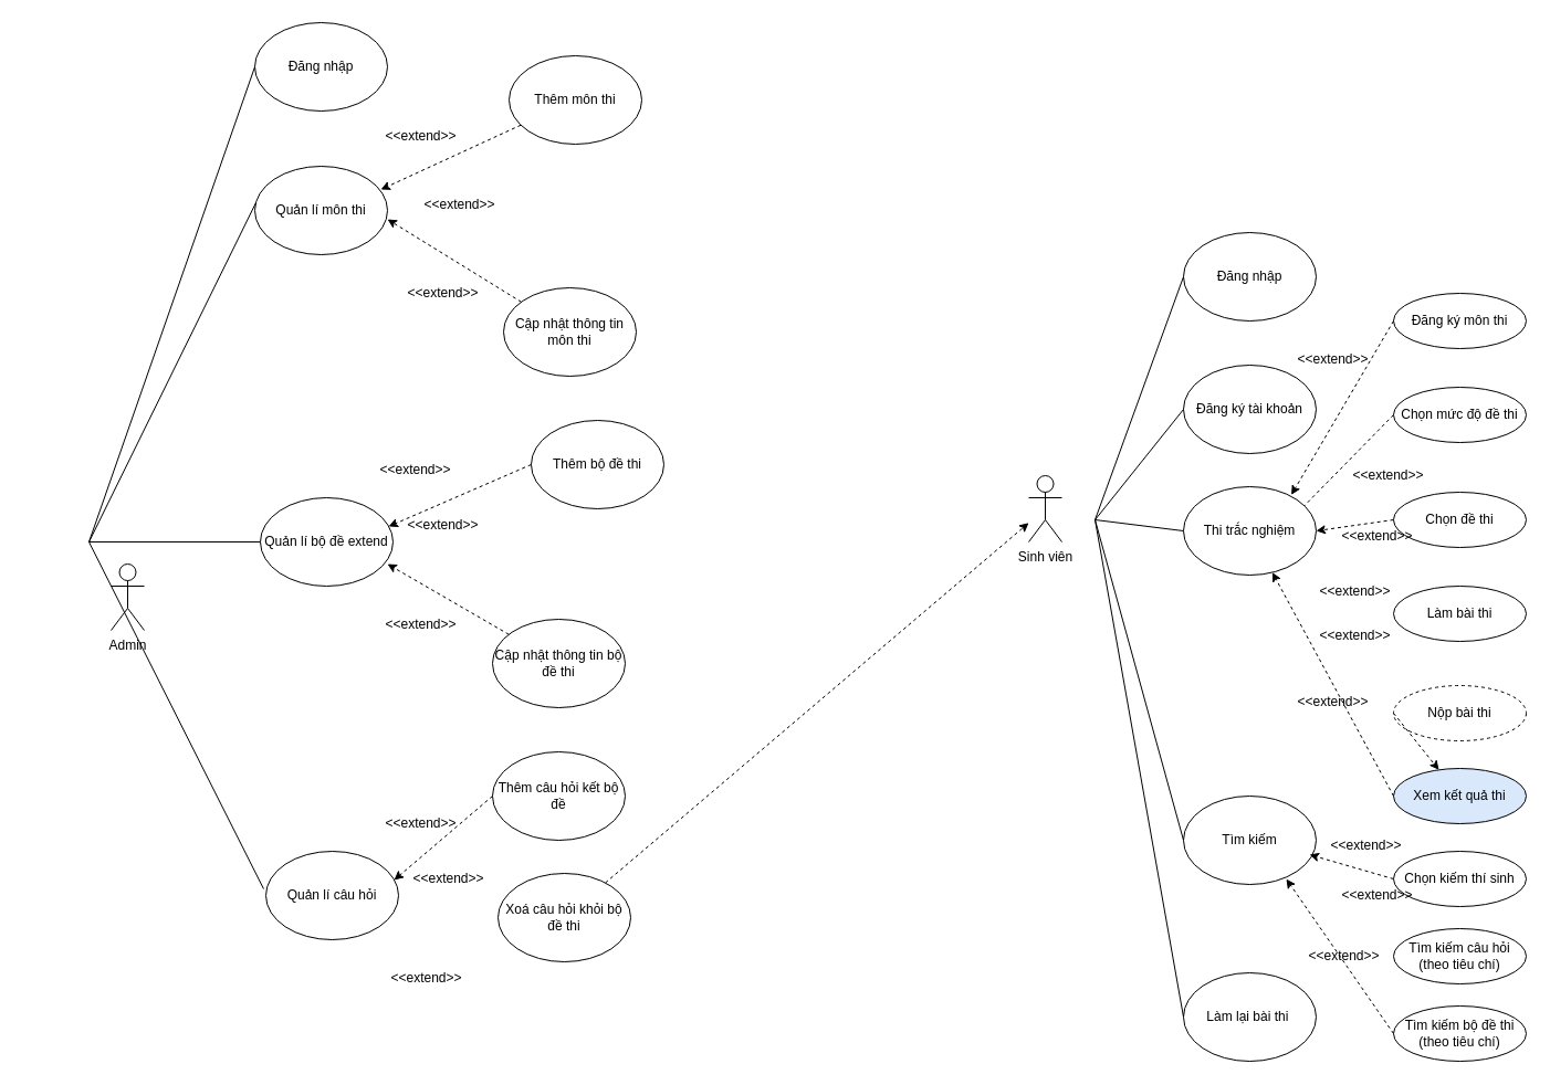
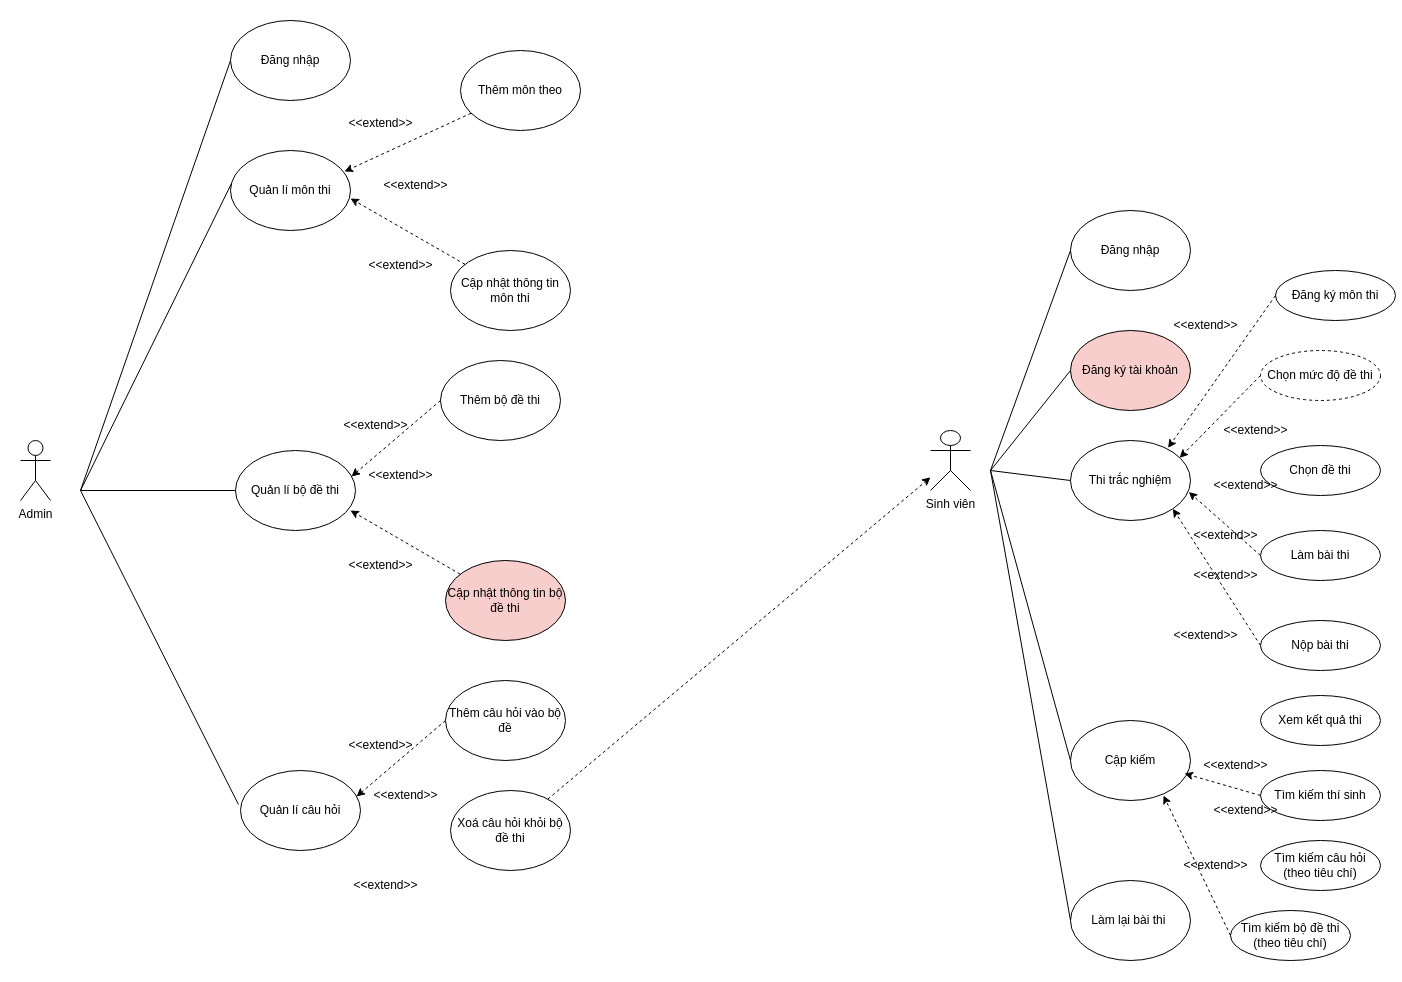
- <mxCell id="6" value="Thêm môn thi" style="ellipse;whiteSpace=wrap;html=1;" vertex="1" parent="1"><mxGeometry x="460" y="50" width="120" height="80" as="geometry" /></mxCell>
+ <mxCell id="6" value="Thêm môn theo" style="ellipse;whiteSpace=wrap;html=1;" vertex="1" parent="1"><mxGeometry x="460" y="50" width="120" height="80" as="geometry" /></mxCell>
- <mxCell id="40" value="Đăng ký môn thi" style="ellipse;whiteSpace=wrap;html=1;" vertex="1" parent="1"><mxGeometry x="1260" y="265" width="120" height="50" as="geometry" /></mxCell>
+ <mxCell id="40" value="Đăng ký môn thi" style="ellipse;whiteSpace=wrap;html=1;" vertex="1" parent="1"><mxGeometry x="1275" y="270" width="120" height="50" as="geometry" /></mxCell>
- <mxCell id="7" value="Cập nhật thông tin môn thi" style="ellipse;whiteSpace=wrap;html=1;" vertex="1" parent="1"><mxGeometry x="455" y="260" width="120" height="80" as="geometry" /></mxCell>
+ <mxCell id="7" value="Cập nhật thông tin môn thi" style="ellipse;whiteSpace=wrap;html=1;" vertex="1" parent="1"><mxGeometry x="450" y="250" width="120" height="80" as="geometry" /></mxCell>
- <mxCell id="36" value="Đăng ký tài khoản" style="ellipse;whiteSpace=wrap;html=1;" vertex="1" parent="1"><mxGeometry x="1070" y="330" width="120" height="80" as="geometry" /></mxCell>
+ <mxCell id="36" value="Đăng ký tài khoản" style="ellipse;whiteSpace=wrap;html=1;fillColor=#f8cecc;" vertex="1" parent="1"><mxGeometry x="1070" y="330" width="120" height="80" as="geometry" /></mxCell>
- <mxCell id="41" value="Chọn mức độ đề thi" style="ellipse;whiteSpace=wrap;html=1;" vertex="1" parent="1"><mxGeometry x="1260" y="350" width="120" height="50" as="geometry" /></mxCell>
+ <mxCell id="41" value="Chọn mức độ đề thi" style="ellipse;whiteSpace=wrap;html=1;dashed=1;" vertex="1" parent="1"><mxGeometry x="1260" y="350" width="120" height="50" as="geometry" /></mxCell>
- <mxCell id="17" value="Thêm bộ đề thi" style="ellipse;whiteSpace=wrap;html=1;" vertex="1" parent="1"><mxGeometry x="480" y="380" width="120" height="80" as="geometry" /></mxCell>
+ <mxCell id="17" value="Thêm bộ đề thi" style="ellipse;whiteSpace=wrap;html=1;" vertex="1" parent="1"><mxGeometry x="440" y="360" width="120" height="80" as="geometry" /></mxCell>
- <mxCell id="46" style="rounded=0;orthogonalLoop=1;jettySize=auto;html=1;dashed=1;exitX=0;exitY=0.5;exitDx=0;exitDy=0;entryX=0.91;entryY=0.217;entryDx=0;entryDy=0;entryPerimeter=0;endArrow=none;" edge="1" parent="1" source="41" target="39"><mxGeometry relative="1" as="geometry"><mxPoint x="1281" y="431" as="sourcePoint" /><mxPoint x="1190" y="419" as="targetPoint" /></mxGeometry></mxCell>
+ <mxCell id="46" style="rounded=0;orthogonalLoop=1;jettySize=auto;html=1;dashed=1;exitX=0;exitY=0.5;exitDx=0;exitDy=0;entryX=0.91;entryY=0.217;entryDx=0;entryDy=0;entryPerimeter=0;" edge="1" parent="1" source="41" target="39"><mxGeometry relative="1" as="geometry"><mxPoint x="1281" y="431" as="sourcePoint" /><mxPoint x="1190" y="419" as="targetPoint" /></mxGeometry></mxCell>
- <mxCell id="3" value="Sinh viên" style="shape=umlActor;verticalLabelPosition=bottom;verticalAlign=top;html=1;outlineConnect=0;" vertex="1" parent="1"><mxGeometry x="930" y="430" width="30" height="60" as="geometry" /></mxCell>
+ <mxCell id="3" value="Sinh viên" style="shape=umlActor;verticalLabelPosition=bottom;verticalAlign=top;html=1;outlineConnect=0;" vertex="1" parent="1"><mxGeometry x="930" y="430" width="40" height="60" as="geometry" /></mxCell>
- <mxCell id="47" style="rounded=0;orthogonalLoop=1;jettySize=auto;html=1;entryX=1;entryY=0.5;entryDx=0;entryDy=0;dashed=1;exitX=0;exitY=0.5;exitDx=0;exitDy=0;" edge="1" parent="1" source="42" target="39"><mxGeometry relative="1" as="geometry"><mxPoint x="1291" y="441" as="sourcePoint" /><mxPoint x="1200" y="429" as="targetPoint" /></mxGeometry></mxCell>
- <mxCell id="16" value="Quản lí bộ đề extend" style="ellipse;whiteSpace=wrap;html=1;" vertex="1" parent="1"><mxGeometry x="235" y="450" width="120" height="80" as="geometry" /></mxCell>
+ <mxCell id="16" value="Quản lí bộ đề thi" style="ellipse;whiteSpace=wrap;html=1;" vertex="1" parent="1"><mxGeometry x="235" y="450" width="120" height="80" as="geometry" /></mxCell>
+ <mxCell id="49" style="rounded=0;orthogonalLoop=1;jettySize=auto;html=1;entryX=0.986;entryY=0.644;entryDx=0;entryDy=0;dashed=1;exitX=0;exitY=0.5;exitDx=0;exitDy=0;entryPerimeter=0;" edge="1" parent="1" source="43" target="39"><mxGeometry relative="1" as="geometry"><mxPoint x="1311" y="461" as="sourcePoint" /><mxPoint x="1220" y="449" as="targetPoint" /></mxGeometry></mxCell>
- <mxCell id="2" value="Admin" style="shape=umlActor;verticalLabelPosition=bottom;verticalAlign=top;html=1;outlineConnect=0;" vertex="1" parent="1"><mxGeometry x="100" y="510" width="30" height="60" as="geometry" /></mxCell>
+ <mxCell id="2" value="Admin" style="shape=umlActor;verticalLabelPosition=bottom;verticalAlign=top;html=1;outlineConnect=0;" vertex="1" parent="1"><mxGeometry x="20" y="440" width="30" height="60" as="geometry" /></mxCell>
- <mxCell id="18" value="Cập nhật thông tin bộ đề thi" style="ellipse;whiteSpace=wrap;html=1;" vertex="1" parent="1"><mxGeometry x="445" y="560" width="120" height="80" as="geometry" /></mxCell>
+ <mxCell id="18" value="Cập nhật thông tin bộ đề thi" style="ellipse;whiteSpace=wrap;html=1;fillColor=#f8cecc;" vertex="1" parent="1"><mxGeometry x="445" y="560" width="120" height="80" as="geometry" /></mxCell>
- <mxCell id="51" style="rounded=0;orthogonalLoop=1;jettySize=auto;html=1;dashed=1;exitX=0;exitY=0.5;exitDx=0;exitDy=0;" edge="1" parent="1" source="45" target="39"><mxGeometry relative="1" as="geometry"><mxPoint x="1331" y="481" as="sourcePoint" /><mxPoint x="1240" y="469" as="targetPoint" /></mxGeometry></mxCell>
- <mxCell id="44" value="Nộp bài thi" style="ellipse;whiteSpace=wrap;html=1;dashed=1;" vertex="1" parent="1"><mxGeometry x="1260" y="620" width="120" height="50" as="geometry" /></mxCell>
+ <mxCell id="44" value="Nộp bài thi" style="ellipse;whiteSpace=wrap;html=1;" vertex="1" parent="1"><mxGeometry x="1260" y="620" width="120" height="50" as="geometry" /></mxCell>
- <mxCell id="50" style="rounded=0;orthogonalLoop=1;jettySize=auto;html=1;dashed=1;exitX=0;exitY=0.5;exitDx=0;exitDy=0;" edge="1" parent="1" source="44" target="45"><mxGeometry relative="1" as="geometry"><mxPoint x="1321" y="471" as="sourcePoint" /><mxPoint x="1230" y="459" as="targetPoint" /></mxGeometry></mxCell>
+ <mxCell id="50" style="rounded=0;orthogonalLoop=1;jettySize=auto;html=1;entryX=1;entryY=1;entryDx=0;entryDy=0;dashed=1;exitX=0;exitY=0.5;exitDx=0;exitDy=0;" edge="1" parent="1" source="44" target="39"><mxGeometry relative="1" as="geometry"><mxPoint x="1321" y="471" as="sourcePoint" /><mxPoint x="1230" y="459" as="targetPoint" /></mxGeometry></mxCell>
- <mxCell id="27" value="Thêm câu hỏi kết bộ đề" style="ellipse;whiteSpace=wrap;html=1;" vertex="1" parent="1"><mxGeometry x="445" y="680" width="120" height="80" as="geometry" /></mxCell>
+ <mxCell id="27" value="Thêm câu hỏi vào bộ đề" style="ellipse;whiteSpace=wrap;html=1;" vertex="1" parent="1"><mxGeometry x="445" y="680" width="120" height="80" as="geometry" /></mxCell>
- <mxCell id="45" value="Xem kết quả thi" style="ellipse;whiteSpace=wrap;html=1;fillColor=#dae8fc;" vertex="1" parent="1"><mxGeometry x="1260" y="695" width="120" height="50" as="geometry" /></mxCell>
+ <mxCell id="45" value="Xem kết quả thi" style="ellipse;whiteSpace=wrap;html=1;" vertex="1" parent="1"><mxGeometry x="1260" y="695" width="120" height="50" as="geometry" /></mxCell>
- <mxCell id="59" value="Tìm kiếm" style="ellipse;whiteSpace=wrap;html=1;" vertex="1" parent="1"><mxGeometry x="1070" y="720" width="120" height="80" as="geometry" /></mxCell>
+ <mxCell id="59" value="Cập kiếm" style="ellipse;whiteSpace=wrap;html=1;" vertex="1" parent="1"><mxGeometry x="1070" y="720" width="120" height="80" as="geometry" /></mxCell>
- <mxCell id="60" value="Chọn kiếm thí sinh" style="ellipse;whiteSpace=wrap;html=1;" vertex="1" parent="1"><mxGeometry x="1260" y="770" width="120" height="50" as="geometry" /></mxCell>
+ <mxCell id="60" value="Tìm kiếm thí sinh" style="ellipse;whiteSpace=wrap;html=1;" vertex="1" parent="1"><mxGeometry x="1260" y="770" width="120" height="50" as="geometry" /></mxCell>
- <mxCell id="62" value="Tìm kiếm bộ đề thi (theo tiêu chí)" style="ellipse;whiteSpace=wrap;html=1;" vertex="1" parent="1"><mxGeometry x="1260" y="910" width="120" height="50" as="geometry" /></mxCell>
+ <mxCell id="62" value="Tìm kiếm bộ đề thi (theo tiêu chí)" style="ellipse;whiteSpace=wrap;html=1;" vertex="1" parent="1"><mxGeometry x="1230" y="910" width="120" height="50" as="geometry" /></mxCell>
